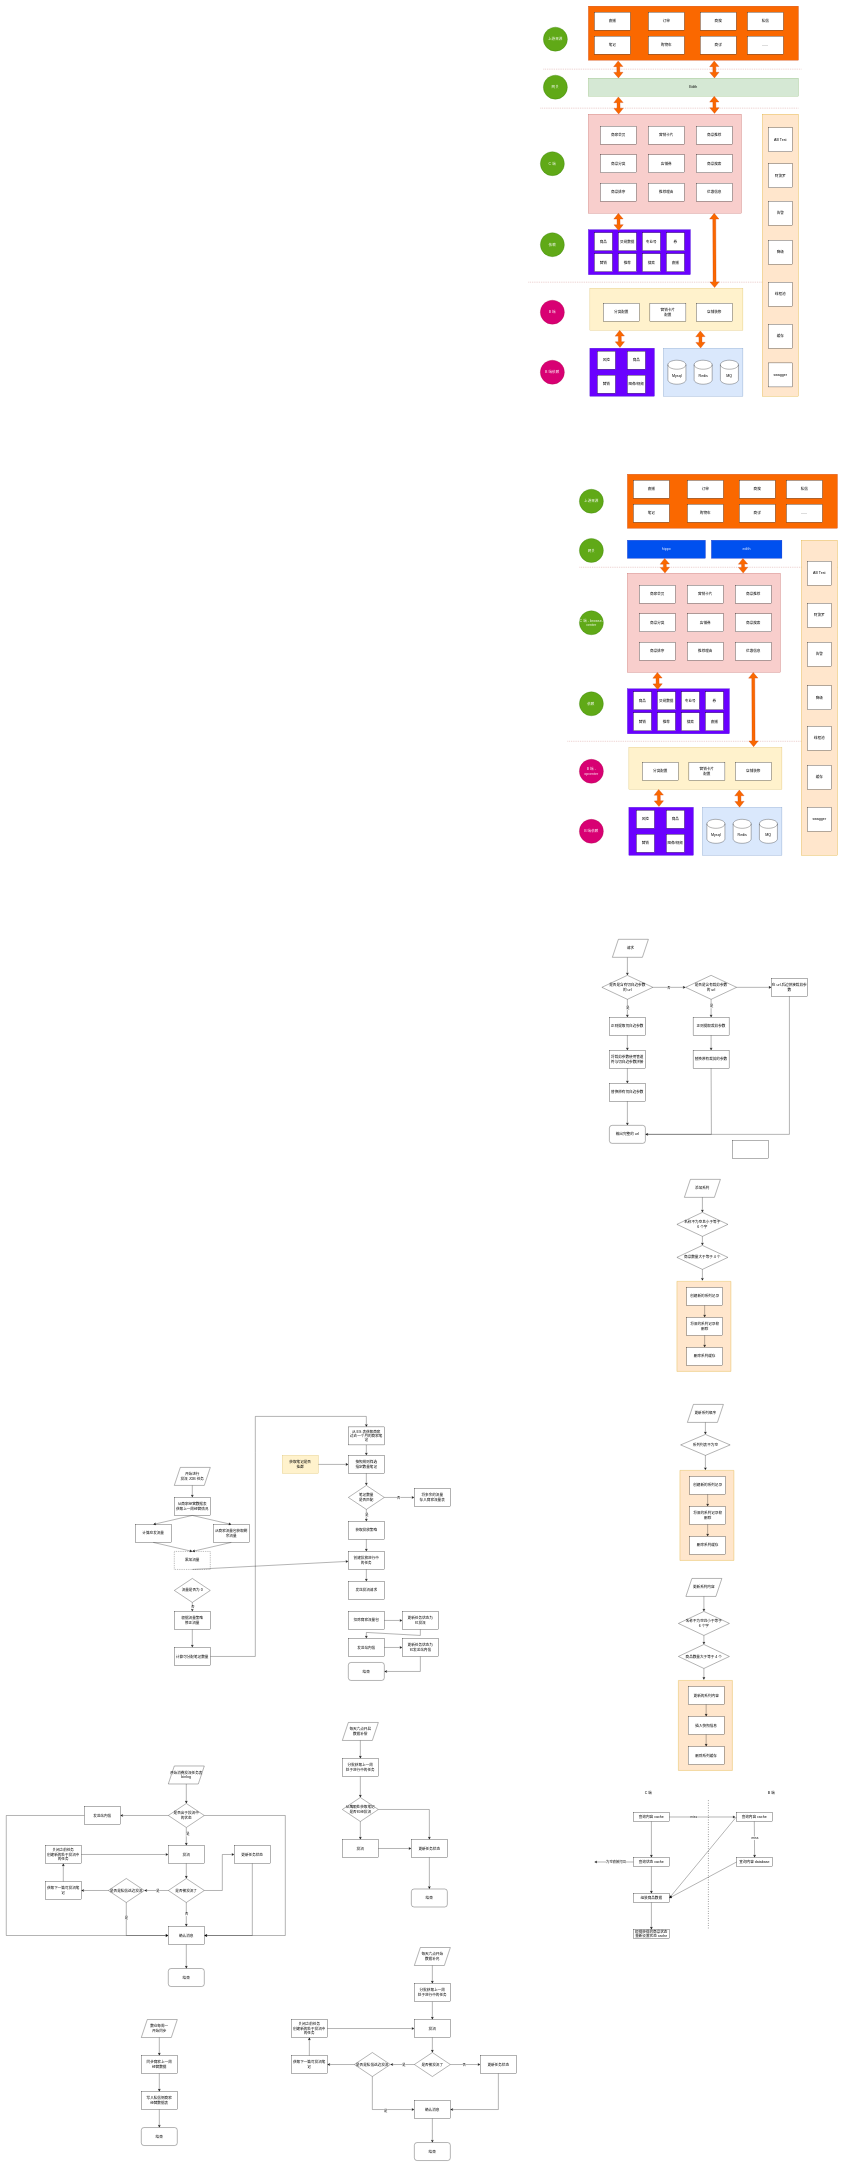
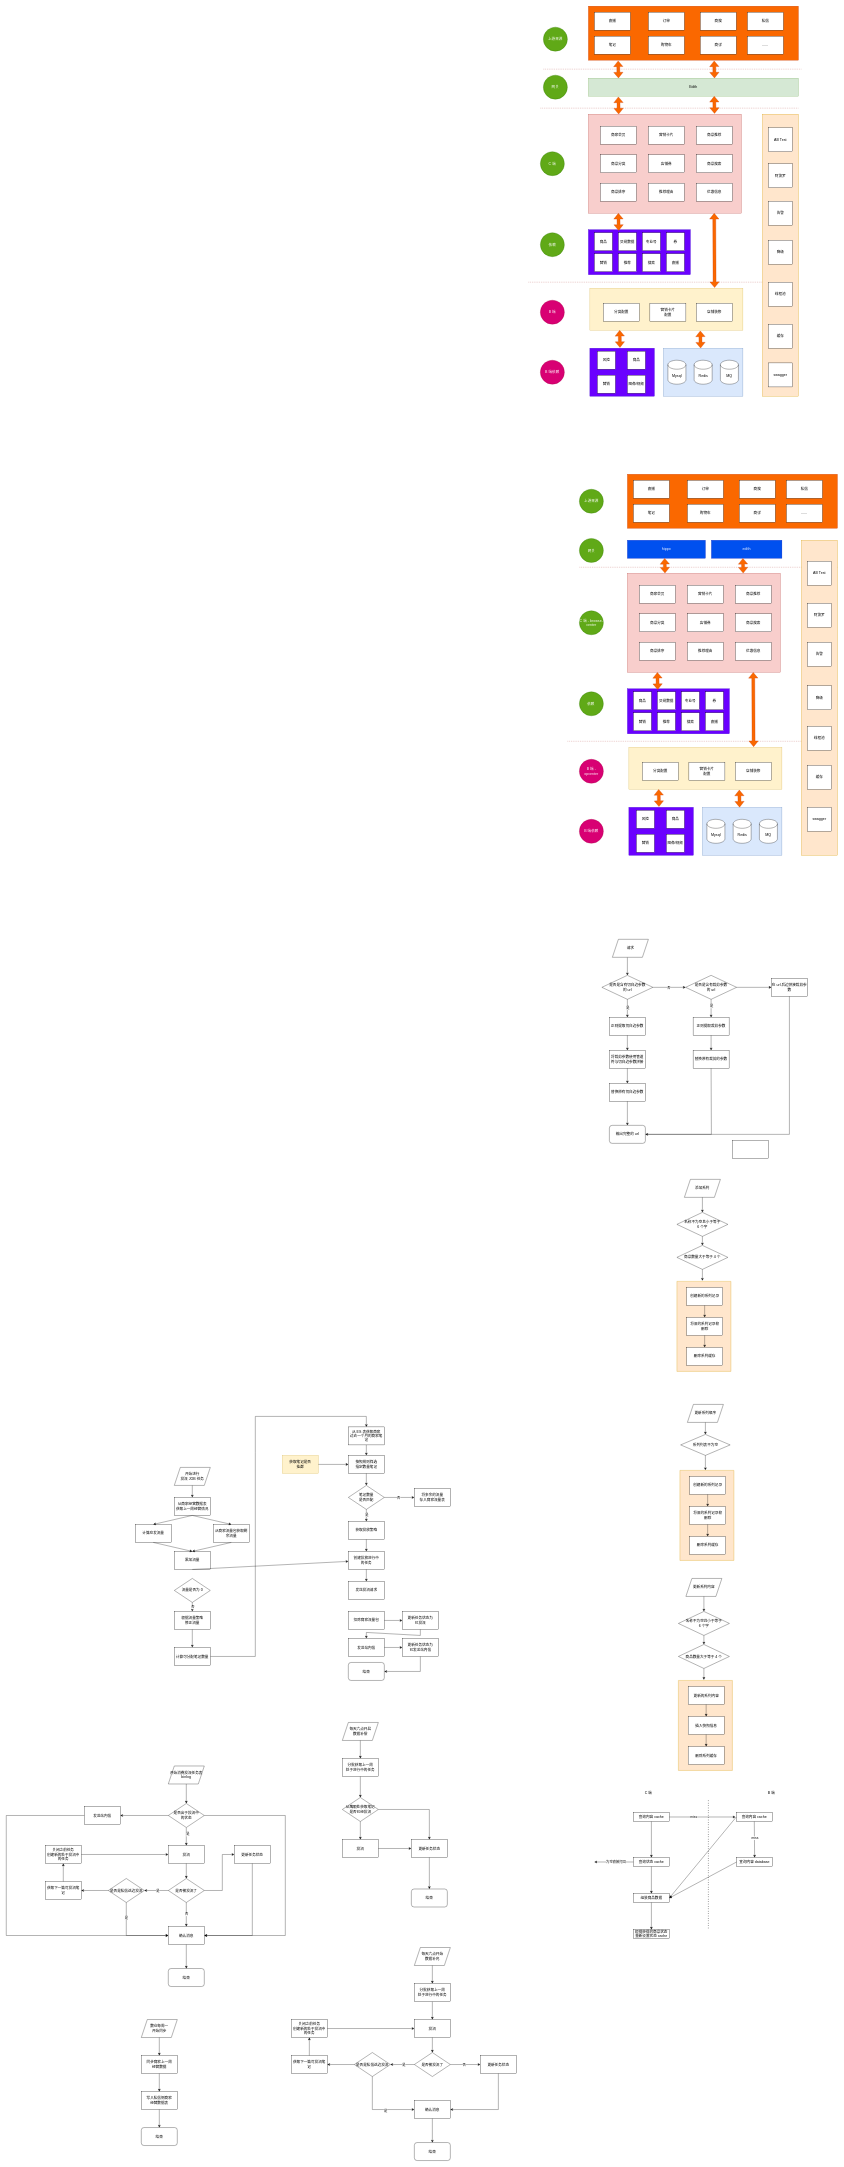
- <mxCell id="217" value="累加流量" style="rounded=0;whiteSpace=wrap;html=1;dashed=1;" vertex="1" parent="1"><mxGeometry x="580" y="5170" width="120" height="60" as="geometry" /></mxCell>
+ <mxCell id="217" value="累加流量" style="rounded=0;whiteSpace=wrap;html=1;" vertex="1" parent="1"><mxGeometry x="580" y="5170" width="120" height="60" as="geometry" /></mxCell>
